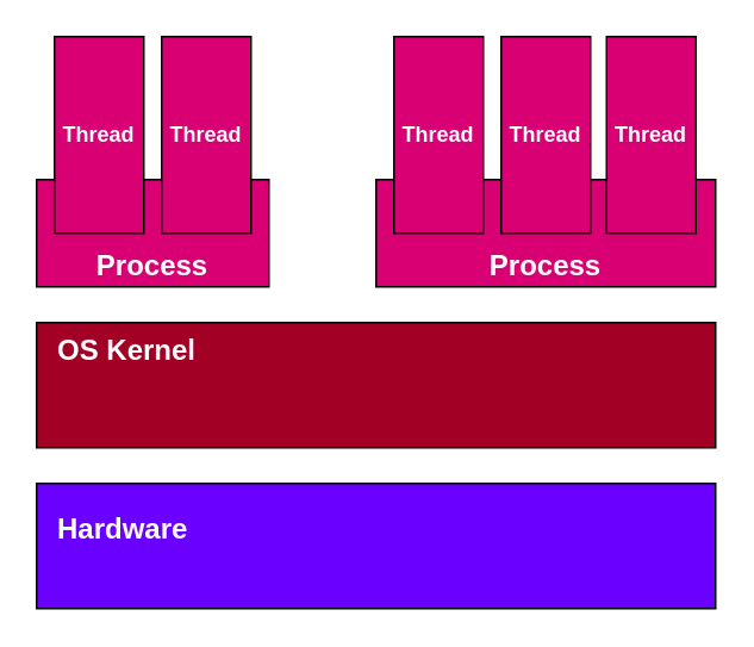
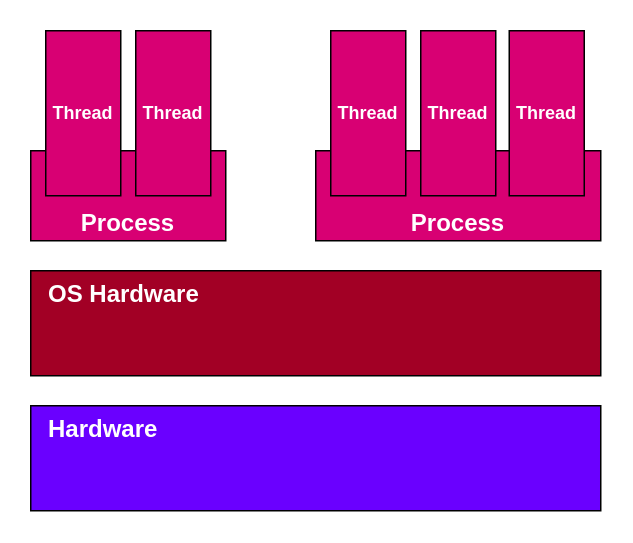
- <mxCell id="11" value="OS Kernel" style="text;html=1;strokeColor=none;fillColor=none;align=left;verticalAlign=middle;whiteSpace=wrap;rounded=0;fontSize=16;fontColor=#FFFFFF;fontStyle=1" parent="1" vertex="1"><mxGeometry x="30" y="180" width="130" height="30" as="geometry" /></mxCell>
+ <mxCell id="11" value="OS Hardware" style="text;html=1;strokeColor=none;fillColor=none;align=left;verticalAlign=middle;whiteSpace=wrap;rounded=0;fontSize=16;fontColor=#FFFFFF;fontStyle=1" parent="1" vertex="1"><mxGeometry x="30" y="180" width="130" height="30" as="geometry" /></mxCell>
- <mxCell id="12" value="Hardware" style="text;html=1;strokeColor=none;fillColor=none;align=left;verticalAlign=middle;whiteSpace=wrap;rounded=0;fontSize=16;fontColor=#FFFFFF;fontStyle=1" parent="1" vertex="1"><mxGeometry x="30" y="280" width="130" height="30" as="geometry" /></mxCell>
+ <mxCell id="12" value="Hardware" style="text;html=1;strokeColor=none;fillColor=none;align=left;verticalAlign=middle;whiteSpace=wrap;rounded=0;fontSize=16;fontColor=#FFFFFF;fontStyle=1" parent="1" vertex="1"><mxGeometry x="30" y="270" width="130" height="30" as="geometry" /></mxCell>
